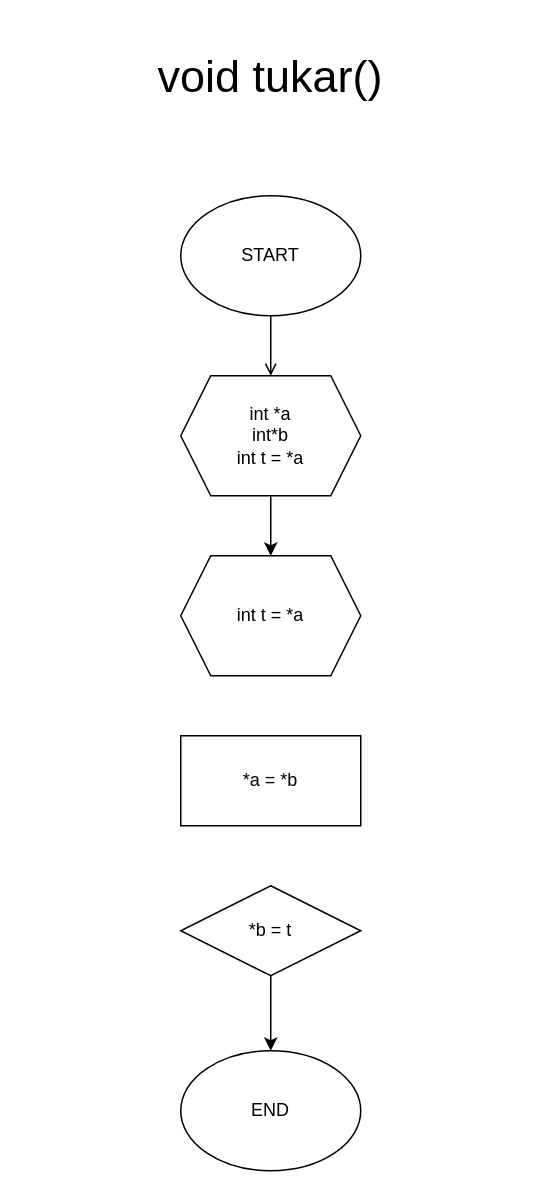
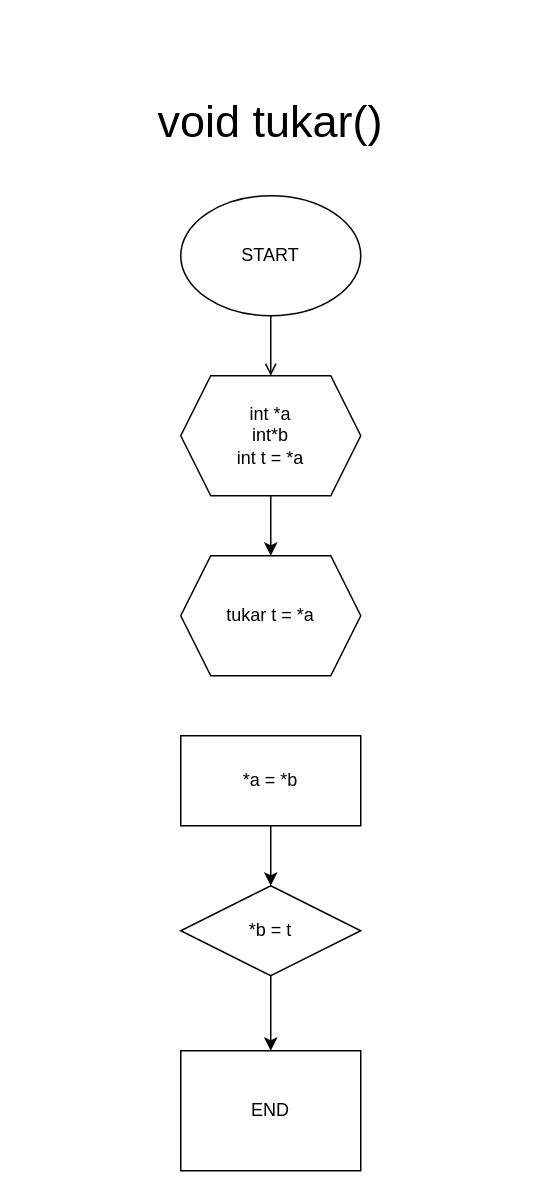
- <mxCell id="12" value="&lt;span style=&quot;font-size: 30px;&quot;&gt;void tukar()&lt;/span&gt;" style="text;html=1;strokeColor=none;fillColor=none;align=center;verticalAlign=middle;whiteSpace=wrap;rounded=0;" parent="1" vertex="1"><mxGeometry x="20" y="20" width="320" height="60" as="geometry" /></mxCell>
+ <mxCell id="12" value="&lt;span style=&quot;font-size: 30px;&quot;&gt;void tukar()&lt;/span&gt;" style="text;html=1;strokeColor=none;fillColor=none;align=center;verticalAlign=middle;whiteSpace=wrap;rounded=0;" parent="1" vertex="1"><mxGeometry x="20" y="50" width="320" height="60" as="geometry" /></mxCell>
- <mxCell id="6" value="int t = *a" style="shape=hexagon;perimeter=hexagonPerimeter2;whiteSpace=wrap;html=1;fixedSize=1;" parent="1" vertex="1"><mxGeometry x="120" y="370" width="120" height="80" as="geometry" /></mxCell>
+ <mxCell id="6" value="tukar t = *a" style="shape=hexagon;perimeter=hexagonPerimeter2;whiteSpace=wrap;html=1;fixedSize=1;" parent="1" vertex="1"><mxGeometry x="120" y="370" width="120" height="80" as="geometry" /></mxCell>
+ <mxCell id="7" value="" style="edgeStyle=orthogonalEdgeStyle;rounded=0;orthogonalLoop=1;jettySize=auto;html=1;" parent="1" source="8" target="10" edge="1"><mxGeometry relative="1" as="geometry" /></mxCell>
- <mxCell id="11" value="END" style="ellipse;whiteSpace=wrap;html=1;" parent="1" vertex="1"><mxGeometry x="120" y="700" width="120" height="80" as="geometry" /></mxCell>
+ <mxCell id="11" value="END" style="whiteSpace=wrap;html=1;rounded=0;" parent="1" vertex="1"><mxGeometry x="120" y="700" width="120" height="80" as="geometry" /></mxCell>
